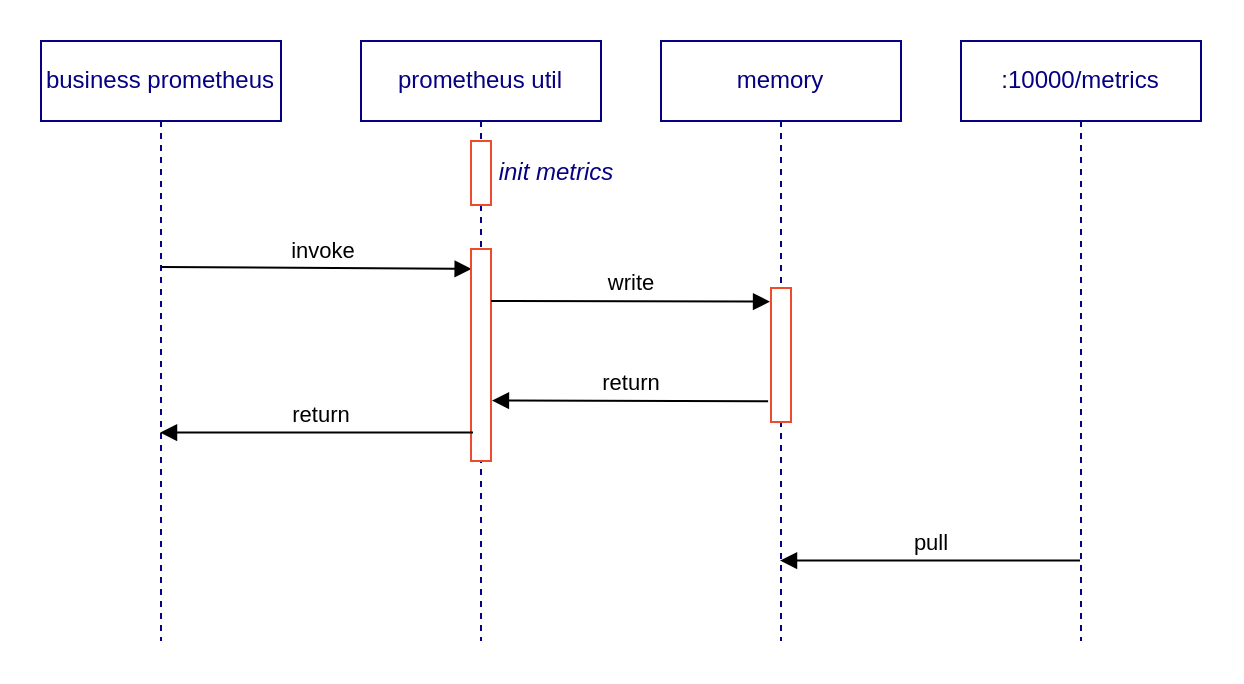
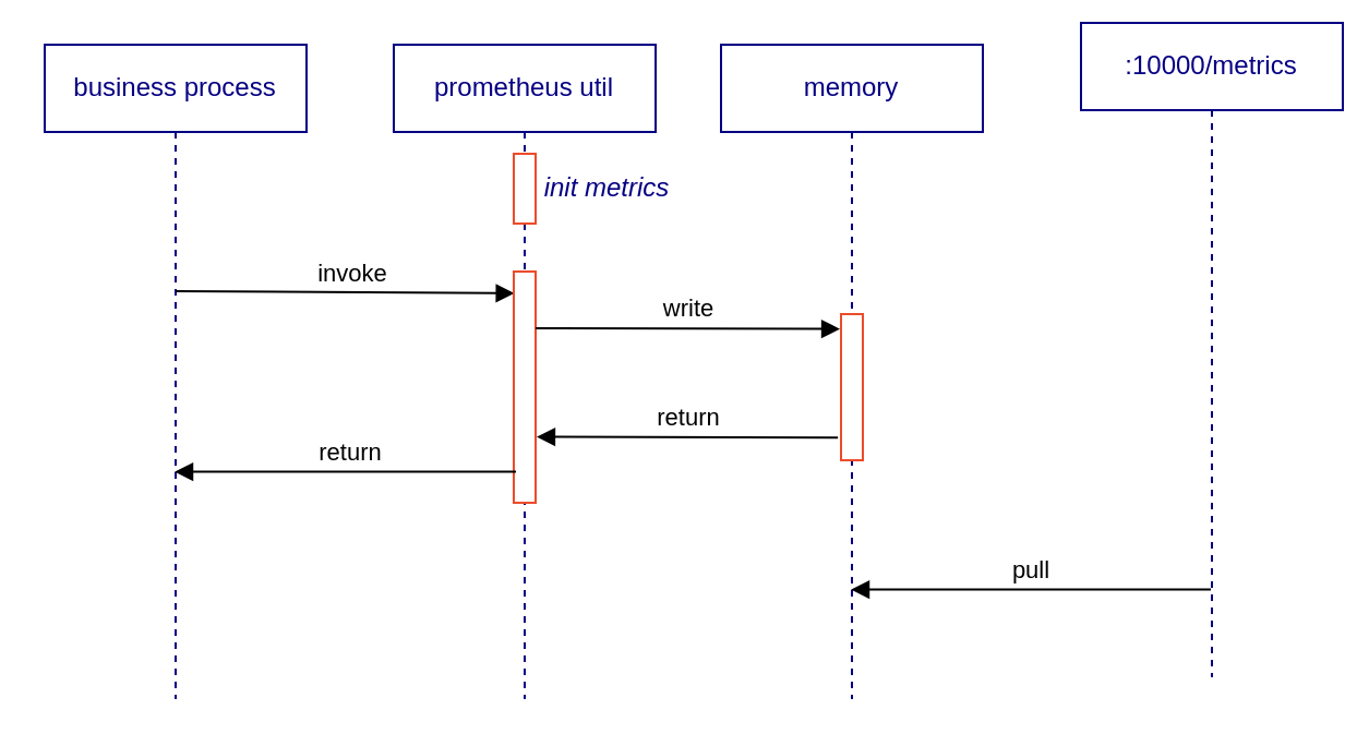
- <mxCell id="2" value="business prometheus" style="shape=umlLifeline;perimeter=lifelinePerimeter;whiteSpace=wrap;html=1;container=1;collapsible=0;recursiveResize=0;outlineConnect=0;strokeColor=#060083;fontColor=#060083;" parent="1" vertex="1"><mxGeometry x="20" y="20" width="120" height="300" as="geometry" /></mxCell>
+ <mxCell id="2" value="business process" style="shape=umlLifeline;perimeter=lifelinePerimeter;whiteSpace=wrap;html=1;container=1;collapsible=0;recursiveResize=0;outlineConnect=0;strokeColor=#060083;fontColor=#060083;" parent="1" vertex="1"><mxGeometry x="20" y="20" width="120" height="300" as="geometry" /></mxCell>
- <mxCell id="14" value=":10000/metrics" style="shape=umlLifeline;perimeter=lifelinePerimeter;whiteSpace=wrap;html=1;container=1;collapsible=0;recursiveResize=0;outlineConnect=0;strokeColor=#060083;fontColor=#060083;" parent="1" vertex="1"><mxGeometry x="480" y="20" width="120" height="300" as="geometry" /></mxCell>
+ <mxCell id="14" value=":10000/metrics" style="shape=umlLifeline;perimeter=lifelinePerimeter;whiteSpace=wrap;html=1;container=1;collapsible=0;recursiveResize=0;outlineConnect=0;strokeColor=#060083;fontColor=#060083;" parent="1" vertex="1"><mxGeometry x="495" y="10" width="120" height="300" as="geometry" /></mxCell>
